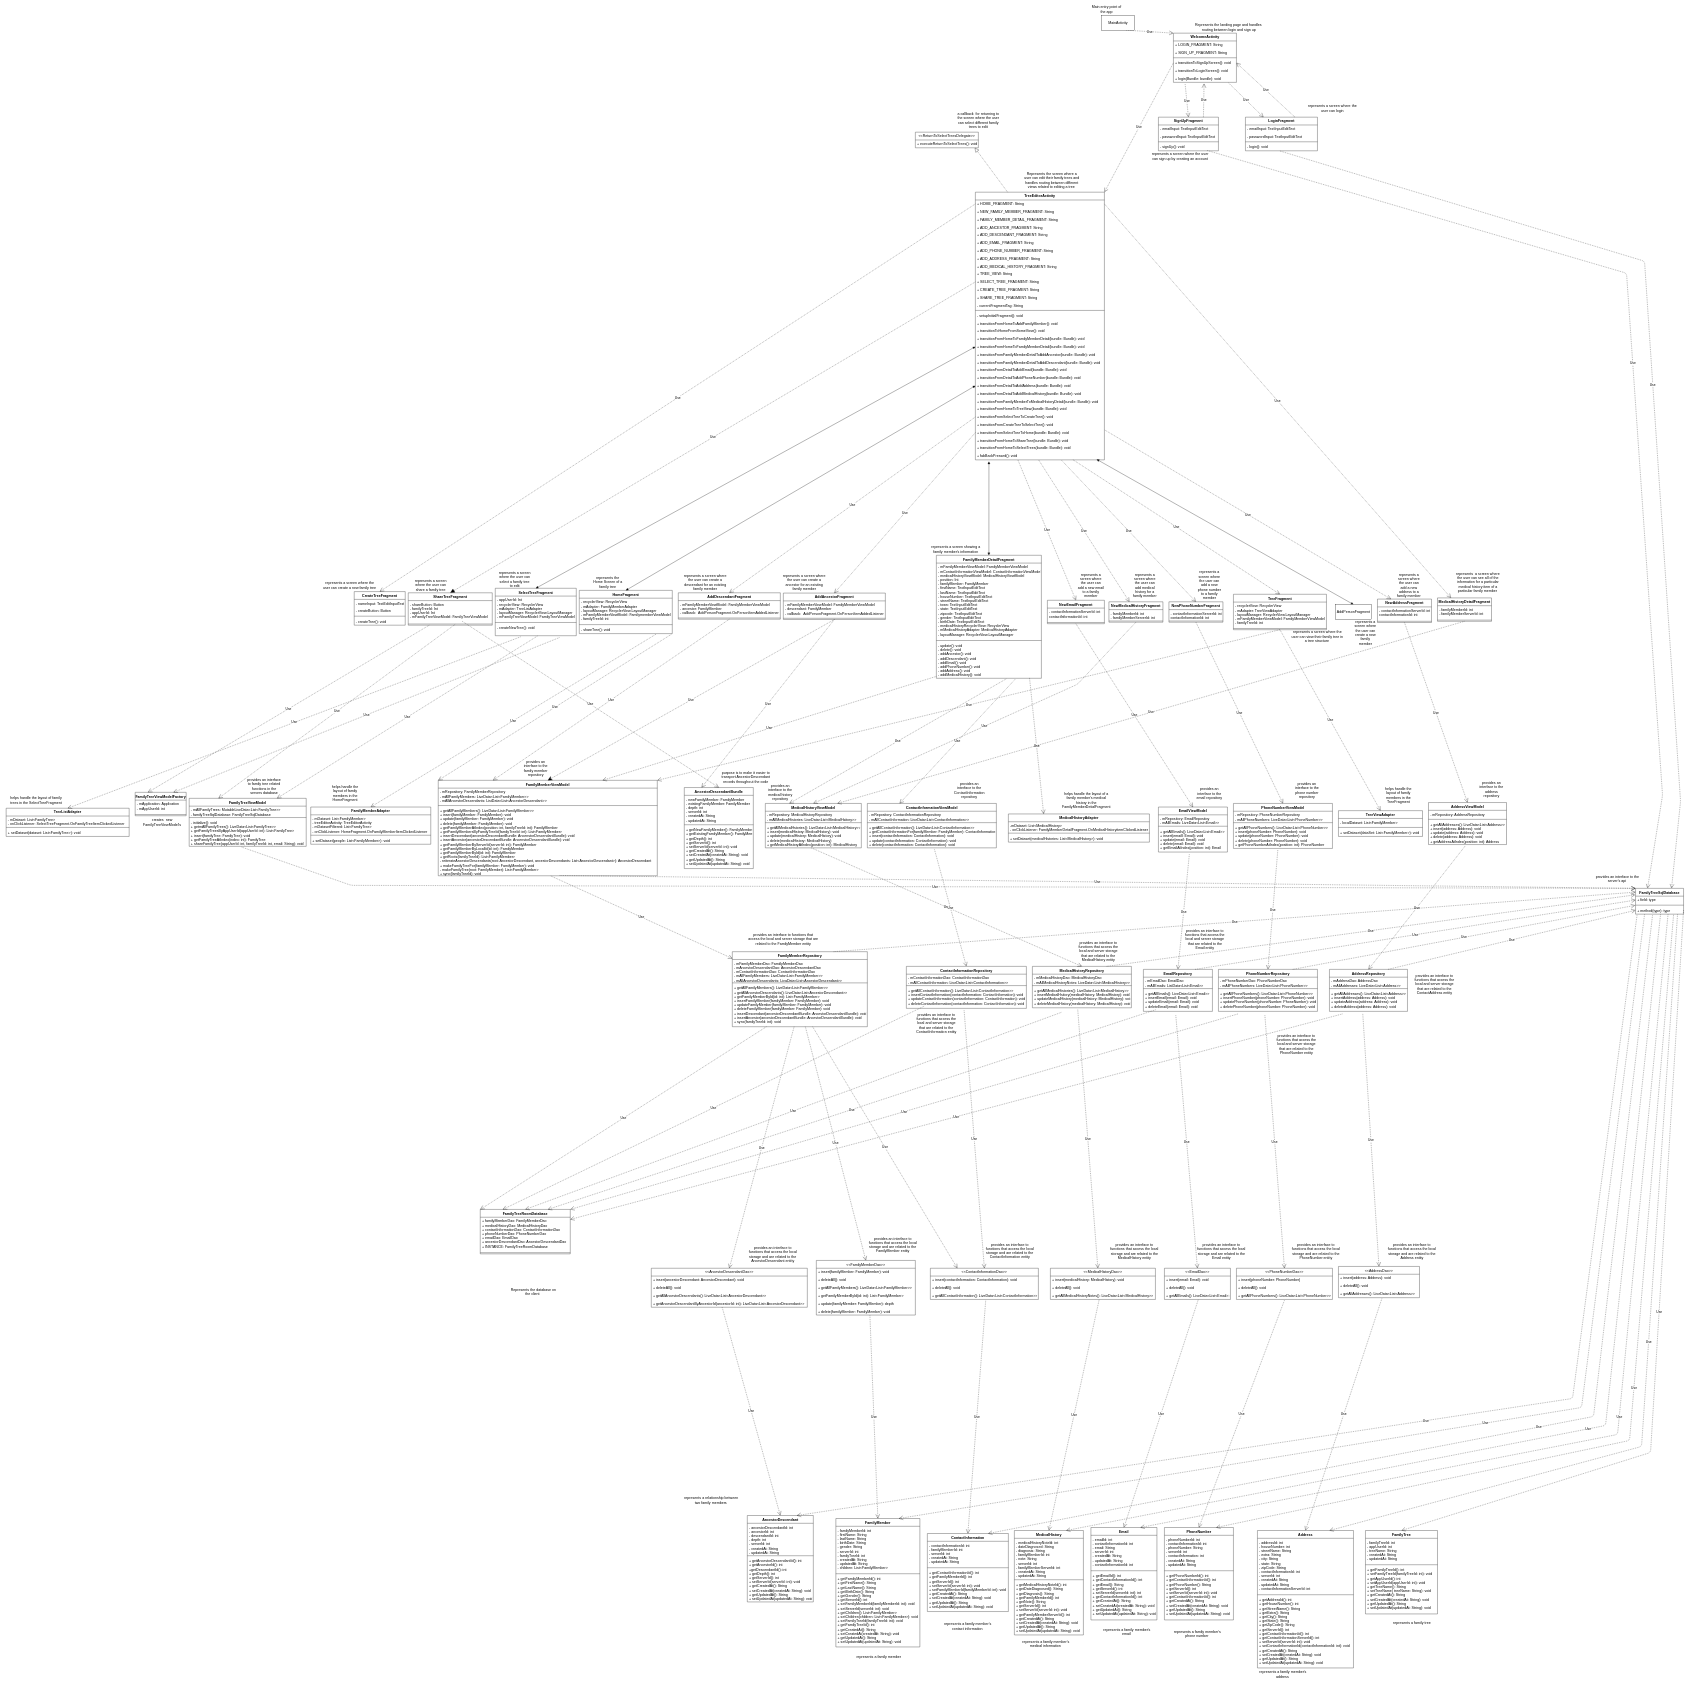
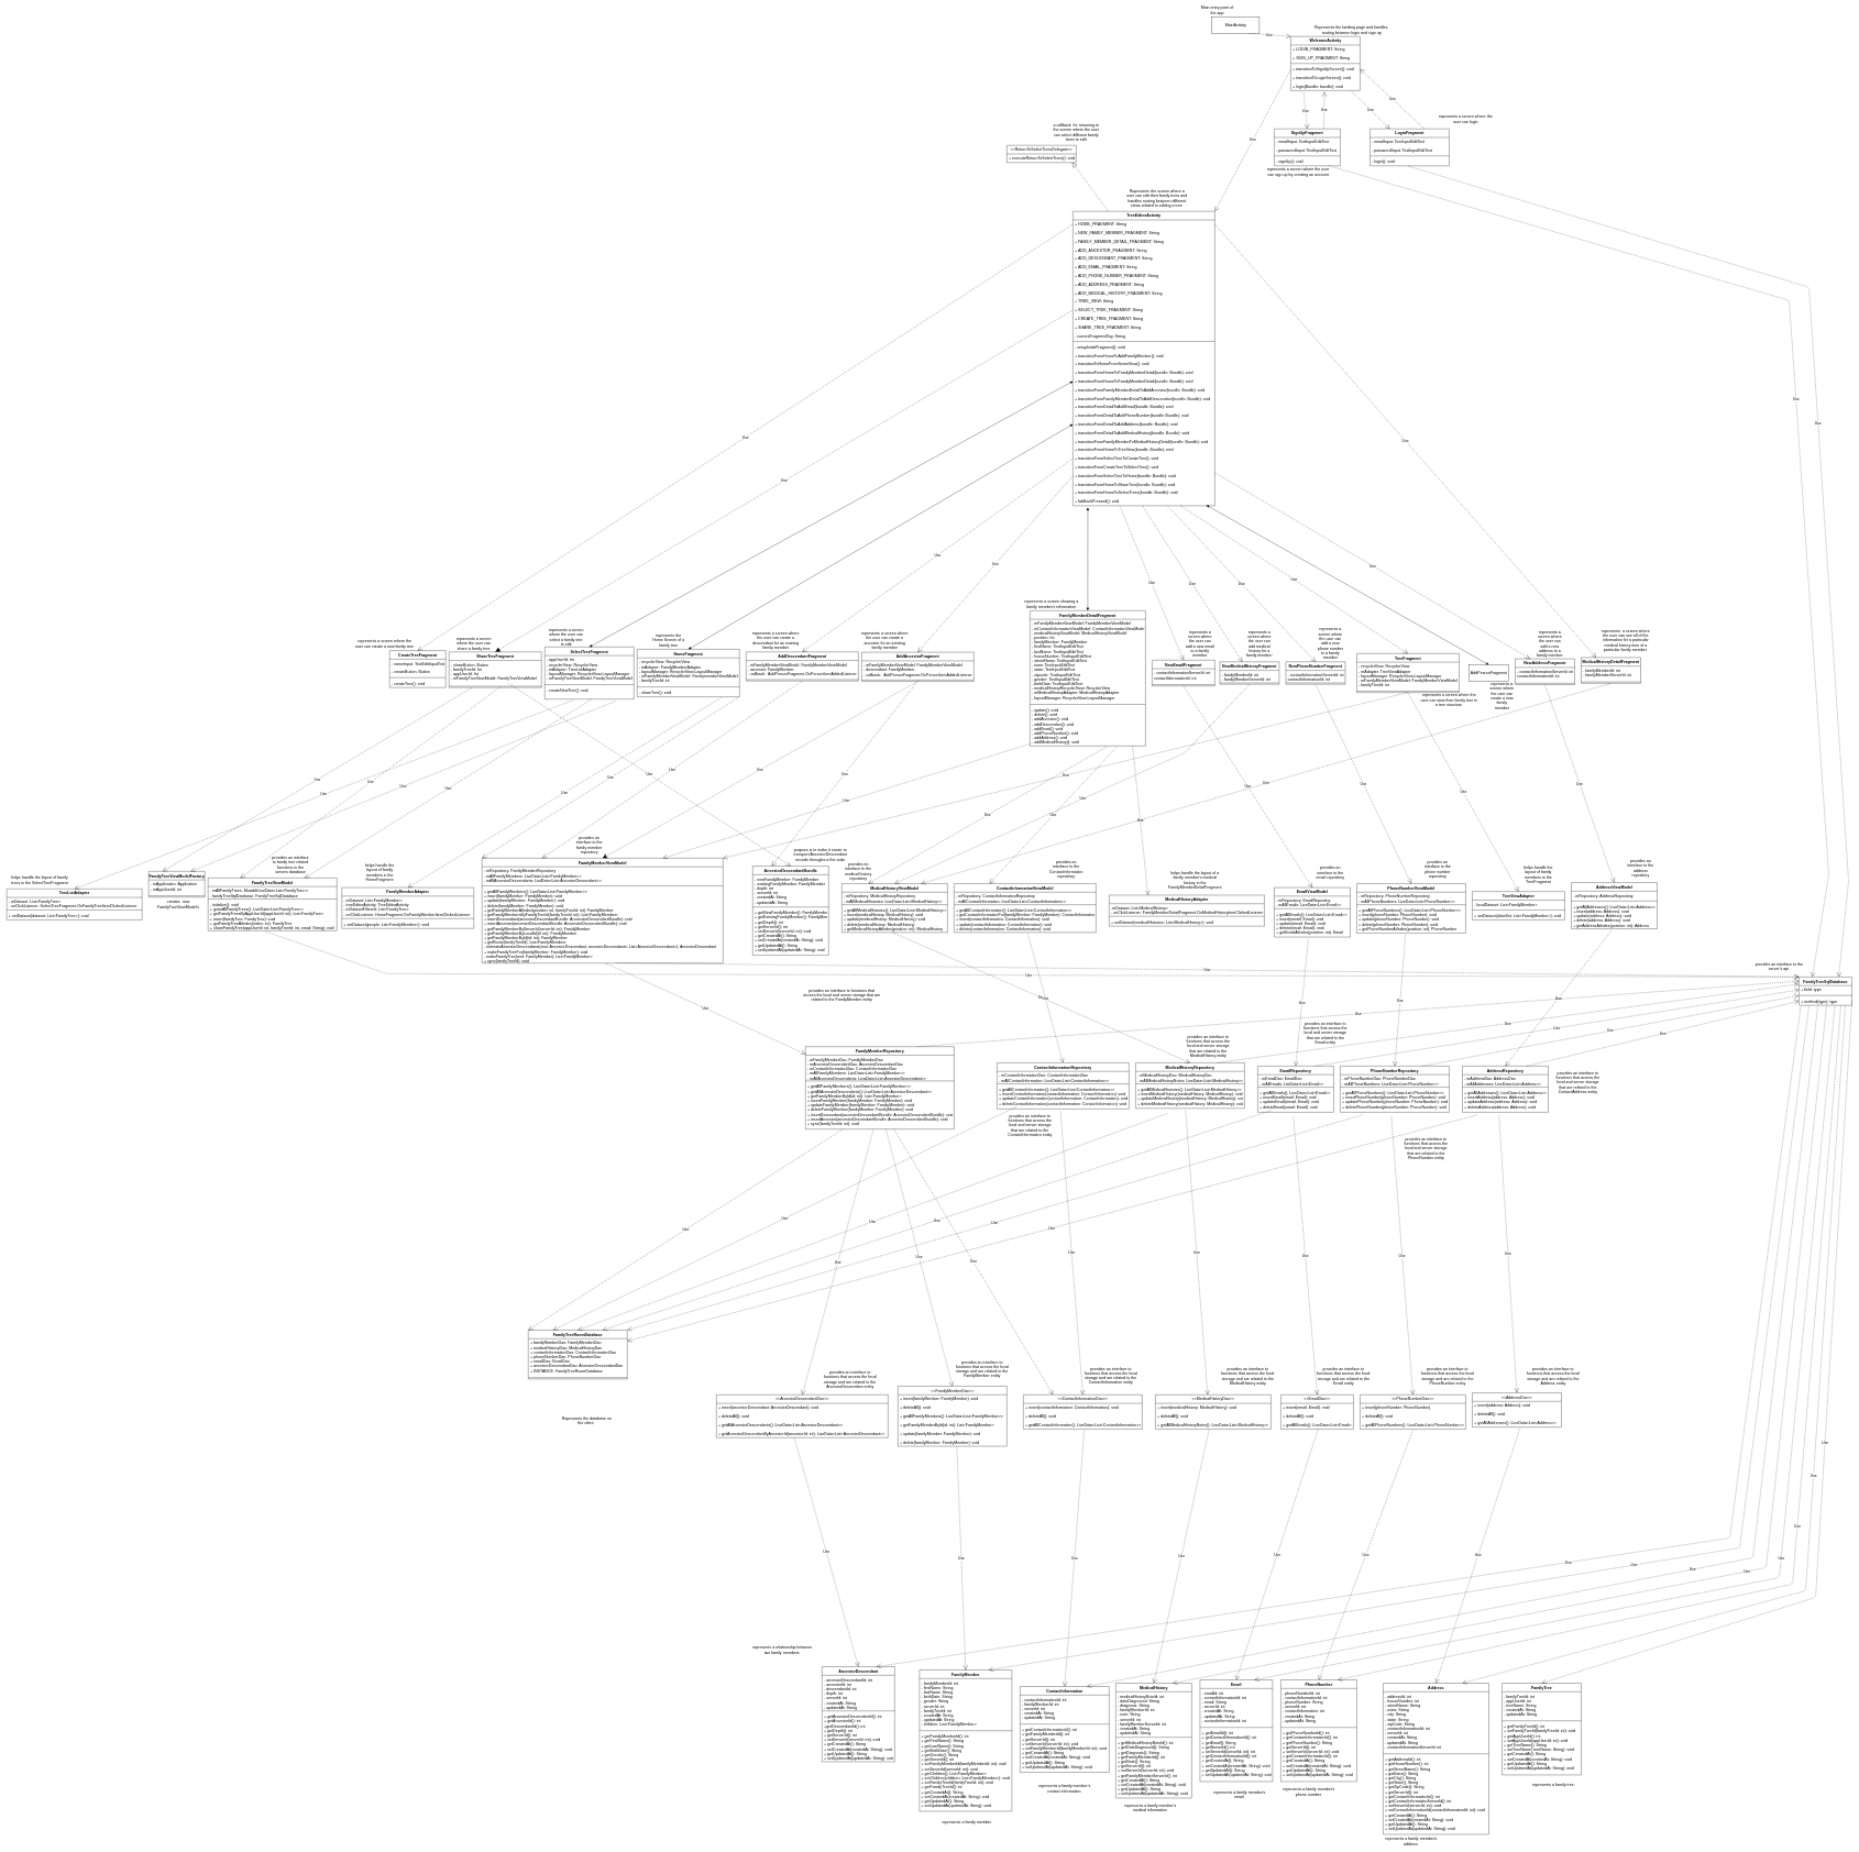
- <mxCell id="333" value="MainActivity" style="html=1;" parent="1" vertex="1"><mxGeometry x="3670" y="50" width="110" height="50" as="geometry" /></mxCell>
+ <mxCell id="333" value="MainActivity" style="html=1;" parent="1" vertex="1"><mxGeometry x="3670" y="50" width="145" height="50" as="geometry" /></mxCell>
- <mxCell id="369" value="provides an interface to functions that access the local and server storage that are related to the FamilyMember entity" style="text;html=1;strokeColor=none;fillColor=none;align=center;verticalAlign=middle;whiteSpace=wrap;rounded=0;" vertex="1" parent="1"><mxGeometry x="2490" y="3120" width="240" height="20" as="geometry" /></mxCell>
+ <mxCell id="369" value="provides an interface to functions that access the local and server storage that are related to the FamilyMember entity" style="text;html=1;strokeColor=none;fillColor=none;align=center;verticalAlign=middle;whiteSpace=wrap;rounded=0;" vertex="1" parent="1"><mxGeometry x="2430" y="3005" width="240" height="20" as="geometry" /></mxCell>
- <mxCell id="91" value="+ update(familyMember: FamilyMember): depth" style="text;strokeColor=none;fillColor=none;align=left;verticalAlign=top;spacingLeft=4;spacingRight=4;overflow=hidden;rotatable=0;points=[[0,0.5],[1,0.5]];portConstraint=eastwest;" parent="86" vertex="1"><mxGeometry y="130" width="330" height="26" as="geometry" /></mxCell>
+ <mxCell id="91" value="+ update(familyMember: FamilyMember): void" style="text;strokeColor=none;fillColor=none;align=left;verticalAlign=top;spacingLeft=4;spacingRight=4;overflow=hidden;rotatable=0;points=[[0,0.5],[1,0.5]];portConstraint=eastwest;" parent="86" vertex="1"><mxGeometry y="130" width="330" height="26" as="geometry" /></mxCell>
- <mxCell id="388" value="represents a family member's phone number&amp;nbsp;" style="text;html=1;strokeColor=none;fillColor=none;align=center;verticalAlign=middle;whiteSpace=wrap;rounded=0;" vertex="1" parent="1"><mxGeometry x="3905" y="5435" width="170" height="20" as="geometry" /></mxCell>
+ <mxCell id="388" value="represents a family member's phone number&amp;nbsp;" style="text;html=1;strokeColor=none;fillColor=none;align=center;verticalAlign=middle;whiteSpace=wrap;rounded=0;" vertex="1" parent="1"><mxGeometry x="3880" y="5420" width="170" height="20" as="geometry" /></mxCell>
